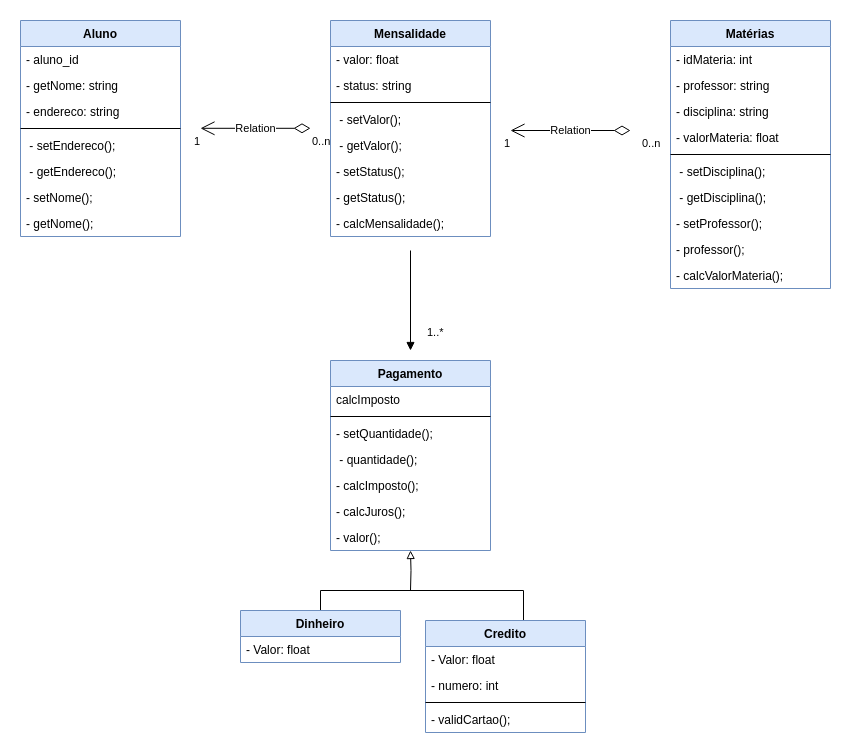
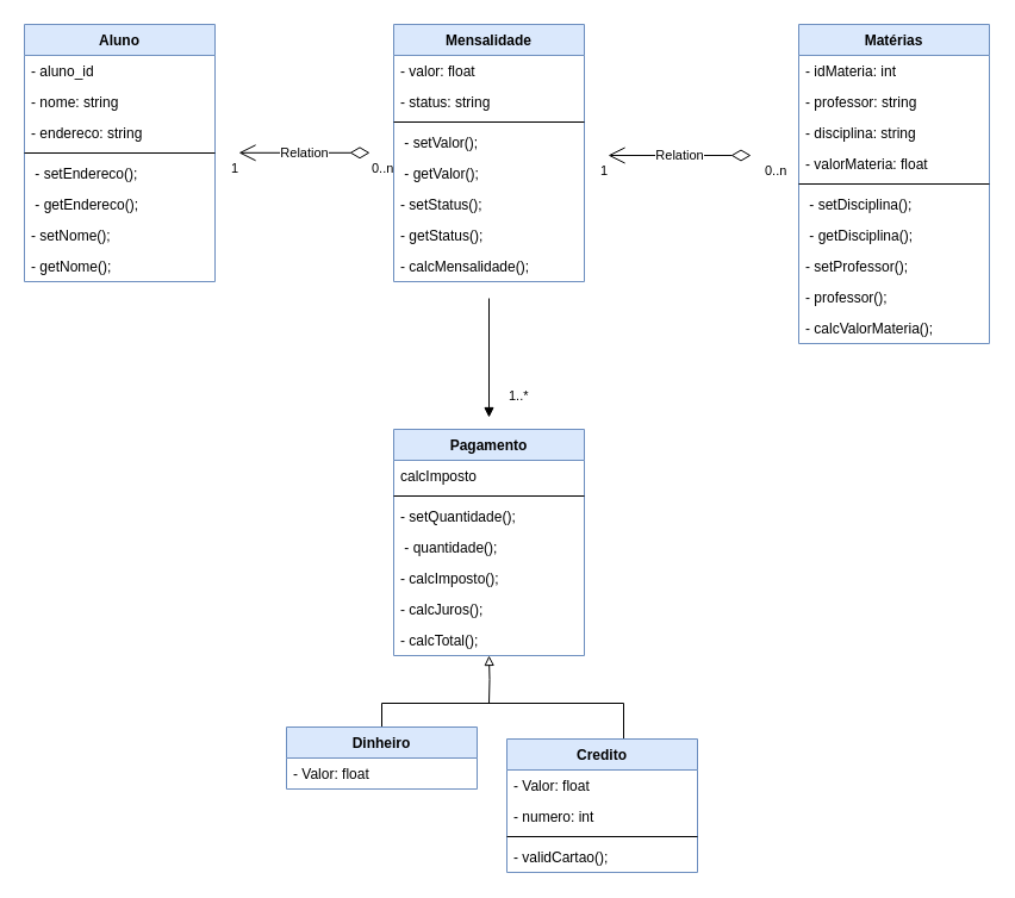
- <mxCell id="4" value="- getNome: string" style="text;strokeColor=none;fillColor=none;align=left;verticalAlign=top;spacingLeft=4;spacingRight=4;overflow=hidden;rotatable=0;points=[[0,0.5],[1,0.5]];portConstraint=eastwest;" vertex="1" parent="2"><mxGeometry y="52" width="160" height="26" as="geometry" /></mxCell>
+ <mxCell id="4" value="- nome: string" style="text;strokeColor=none;fillColor=none;align=left;verticalAlign=top;spacingLeft=4;spacingRight=4;overflow=hidden;rotatable=0;points=[[0,0.5],[1,0.5]];portConstraint=eastwest;" vertex="1" parent="2"><mxGeometry y="52" width="160" height="26" as="geometry" /></mxCell>
- <mxCell id="28" value="- valor();" style="text;strokeColor=none;fillColor=none;align=left;verticalAlign=top;spacingLeft=4;spacingRight=4;overflow=hidden;rotatable=0;points=[[0,0.5],[1,0.5]];portConstraint=eastwest;" vertex="1" parent="21"><mxGeometry y="164" width="160" height="26" as="geometry" /></mxCell>
+ <mxCell id="28" value="- calcTotal();" style="text;strokeColor=none;fillColor=none;align=left;verticalAlign=top;spacingLeft=4;spacingRight=4;overflow=hidden;rotatable=0;points=[[0,0.5],[1,0.5]];portConstraint=eastwest;" vertex="1" parent="21"><mxGeometry y="164" width="160" height="26" as="geometry" /></mxCell>
